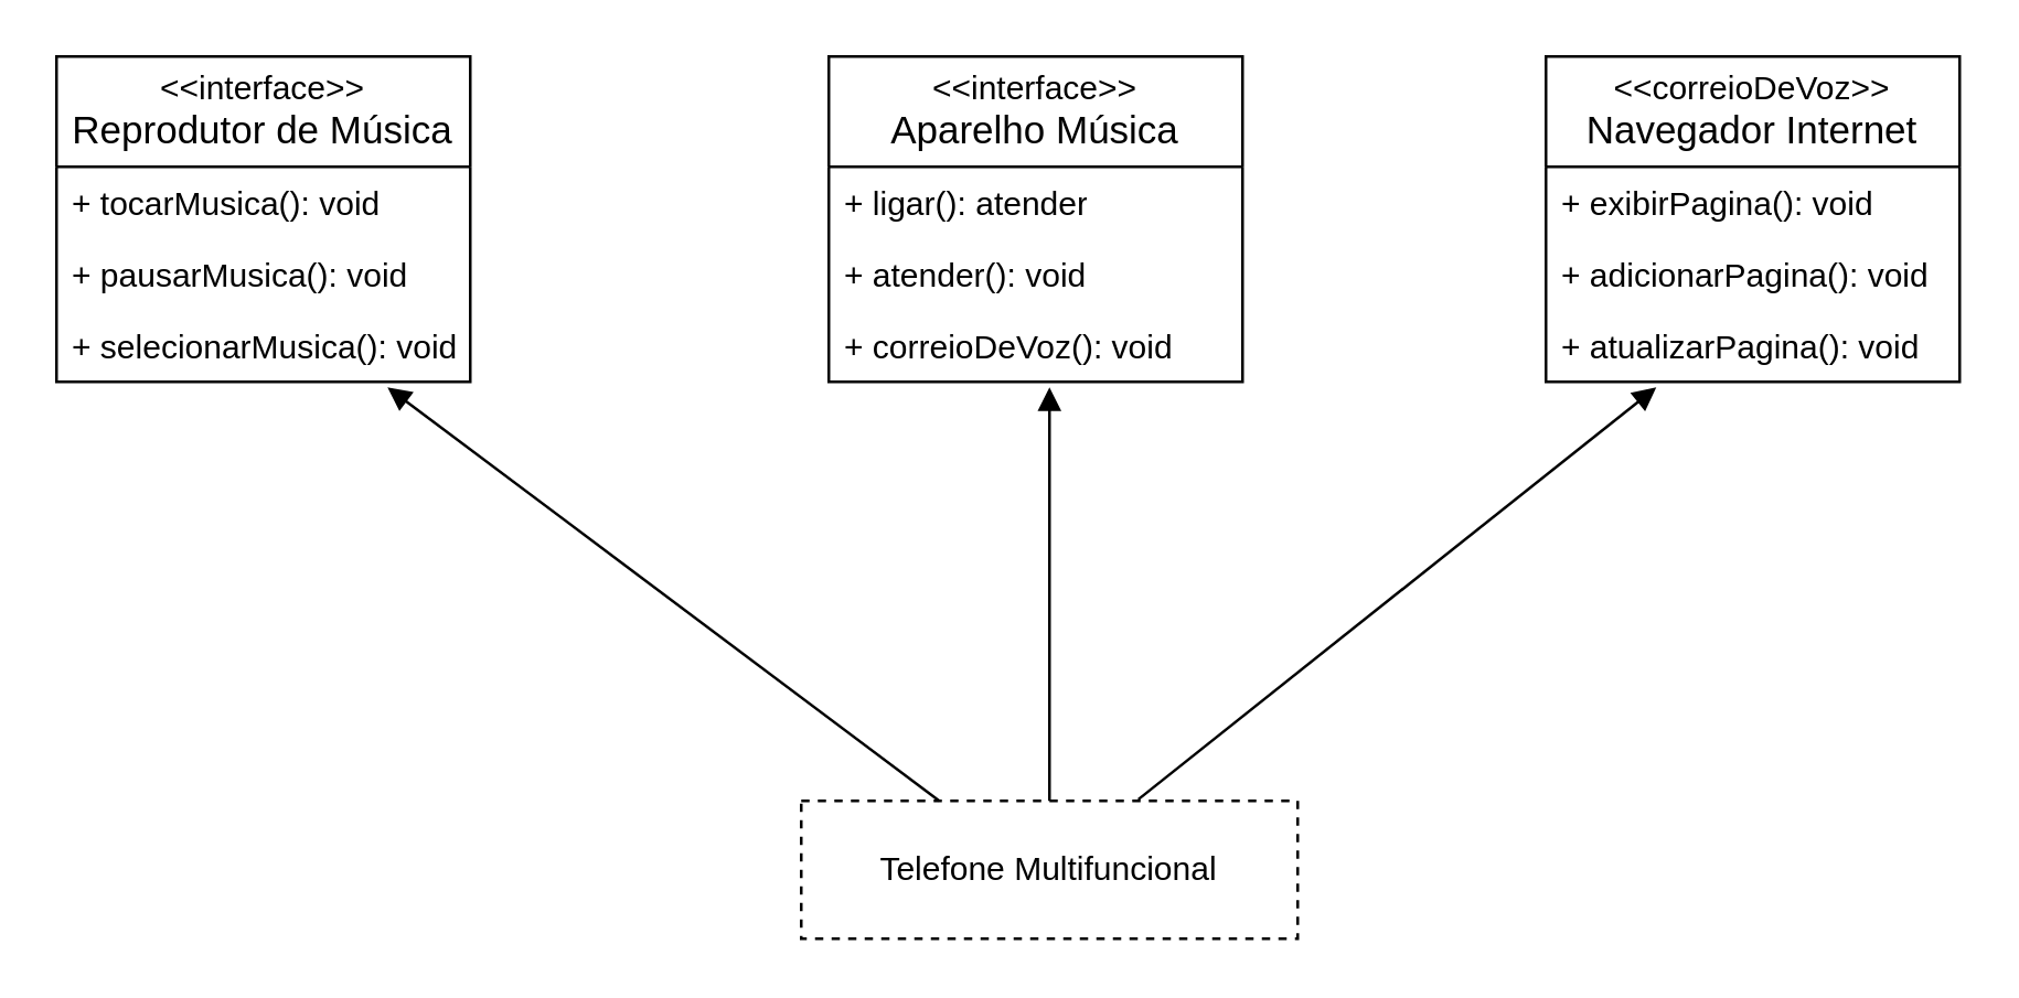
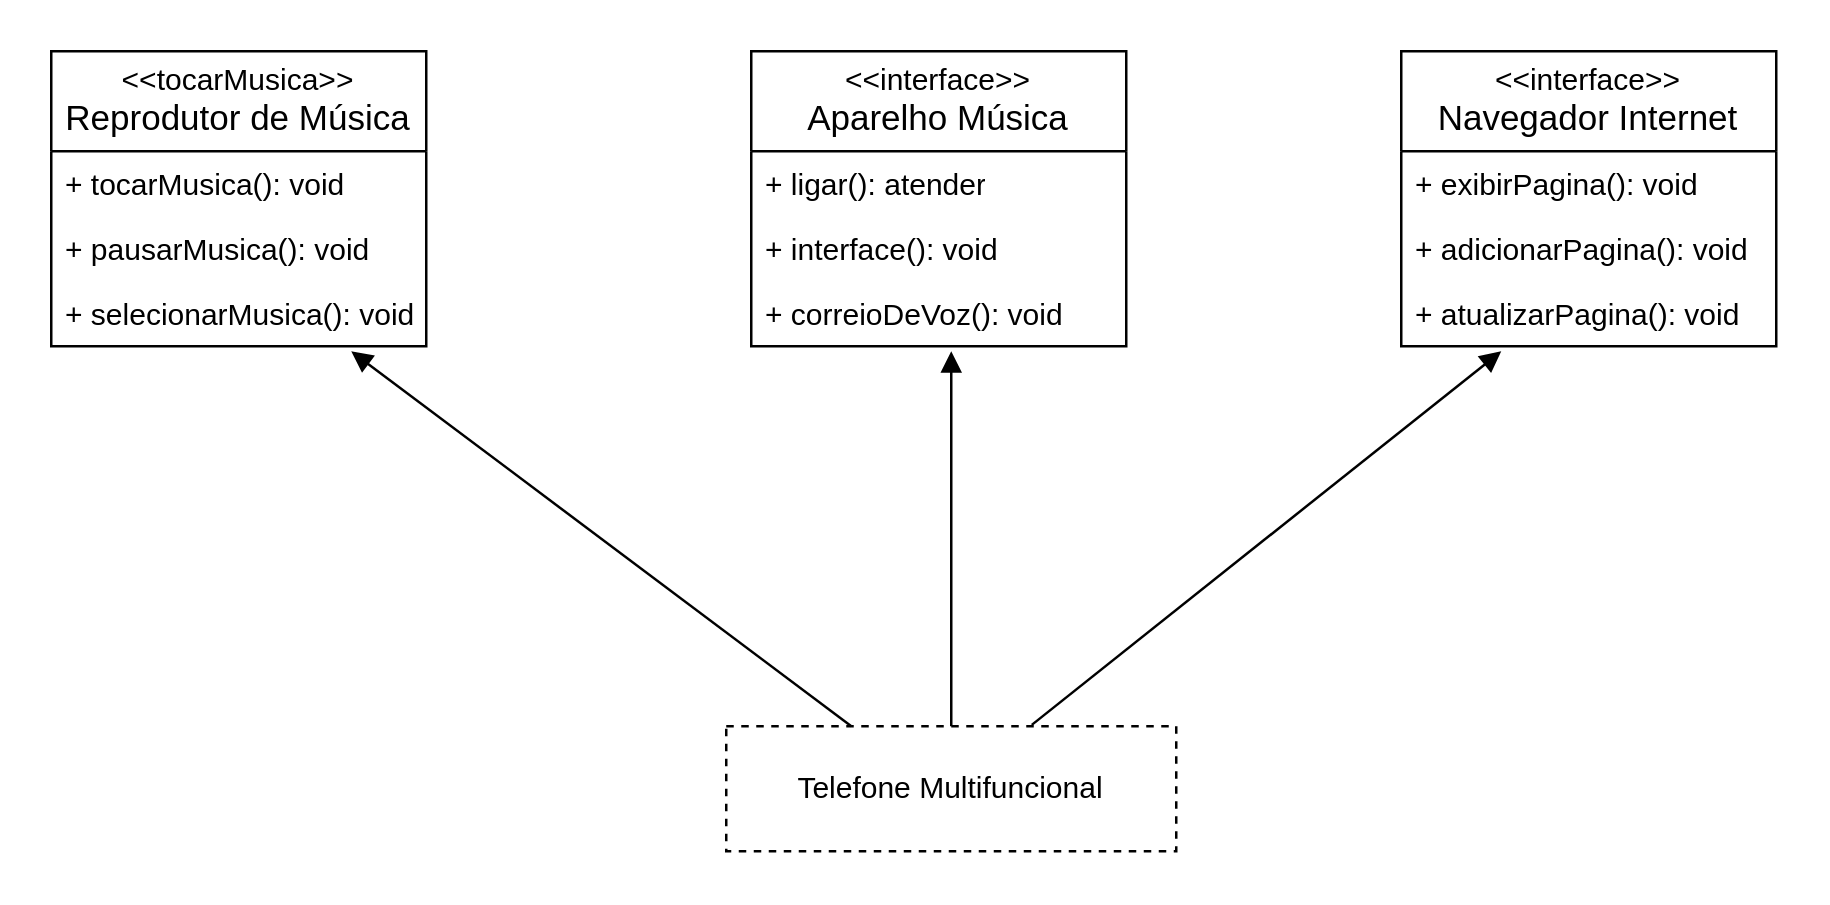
- <mxCell id="2" value="&amp;lt;&amp;lt;interface&amp;gt;&amp;gt;&lt;br style=&quot;border-color: var(--border-color); font-size: 14px;&quot;&gt;&lt;span style=&quot;border-color: var(--border-color); font-size: 14px;&quot;&gt;Reprodutor de Música&lt;/span&gt;" style="swimlane;fontStyle=0;childLayout=stackLayout;horizontal=1;startSize=40;fillColor=none;horizontalStack=0;resizeParent=1;resizeParentMax=0;resizeLast=0;collapsible=1;marginBottom=0;whiteSpace=wrap;html=1;" vertex="1" parent="1"><mxGeometry x="20" y="20" width="150" height="118" as="geometry" /></mxCell>
+ <mxCell id="2" value="&amp;lt;&amp;lt;tocarMusica&amp;gt;&amp;gt;&lt;br style=&quot;border-color: var(--border-color); font-size: 14px;&quot;&gt;&lt;span style=&quot;border-color: var(--border-color); font-size: 14px;&quot;&gt;Reprodutor de Música&lt;/span&gt;" style="swimlane;fontStyle=0;childLayout=stackLayout;horizontal=1;startSize=40;fillColor=none;horizontalStack=0;resizeParent=1;resizeParentMax=0;resizeLast=0;collapsible=1;marginBottom=0;whiteSpace=wrap;html=1;" vertex="1" parent="1"><mxGeometry x="20" y="20" width="150" height="118" as="geometry" /></mxCell>
- <mxCell id="10" value="&amp;lt;&amp;lt;correioDeVoz&amp;gt;&amp;gt;&lt;br style=&quot;border-color: var(--border-color); font-size: 14px;&quot;&gt;&lt;span style=&quot;border-color: var(--border-color); font-size: 14px;&quot;&gt;Navegador Internet&lt;/span&gt;" style="swimlane;fontStyle=0;childLayout=stackLayout;horizontal=1;startSize=40;fillColor=none;horizontalStack=0;resizeParent=1;resizeParentMax=0;resizeLast=0;collapsible=1;marginBottom=0;whiteSpace=wrap;html=1;" vertex="1" parent="1"><mxGeometry x="560" y="20" width="150" height="118" as="geometry" /></mxCell>
+ <mxCell id="10" value="&amp;lt;&amp;lt;interface&amp;gt;&amp;gt;&lt;br style=&quot;border-color: var(--border-color); font-size: 14px;&quot;&gt;&lt;span style=&quot;border-color: var(--border-color); font-size: 14px;&quot;&gt;Navegador Internet&lt;/span&gt;" style="swimlane;fontStyle=0;childLayout=stackLayout;horizontal=1;startSize=40;fillColor=none;horizontalStack=0;resizeParent=1;resizeParentMax=0;resizeLast=0;collapsible=1;marginBottom=0;whiteSpace=wrap;html=1;" vertex="1" parent="1"><mxGeometry x="560" y="20" width="150" height="118" as="geometry" /></mxCell>
- <mxCell id="8" value="+ atender(): void" style="text;strokeColor=none;fillColor=none;align=left;verticalAlign=top;spacingLeft=4;spacingRight=4;overflow=hidden;rotatable=0;points=[[0,0.5],[1,0.5]];portConstraint=eastwest;whiteSpace=wrap;html=1;" vertex="1" parent="6"><mxGeometry y="66" width="150" height="26" as="geometry" /></mxCell>
+ <mxCell id="8" value="+ interface(): void" style="text;strokeColor=none;fillColor=none;align=left;verticalAlign=top;spacingLeft=4;spacingRight=4;overflow=hidden;rotatable=0;points=[[0,0.5],[1,0.5]];portConstraint=eastwest;whiteSpace=wrap;html=1;" vertex="1" parent="6"><mxGeometry y="66" width="150" height="26" as="geometry" /></mxCell>
